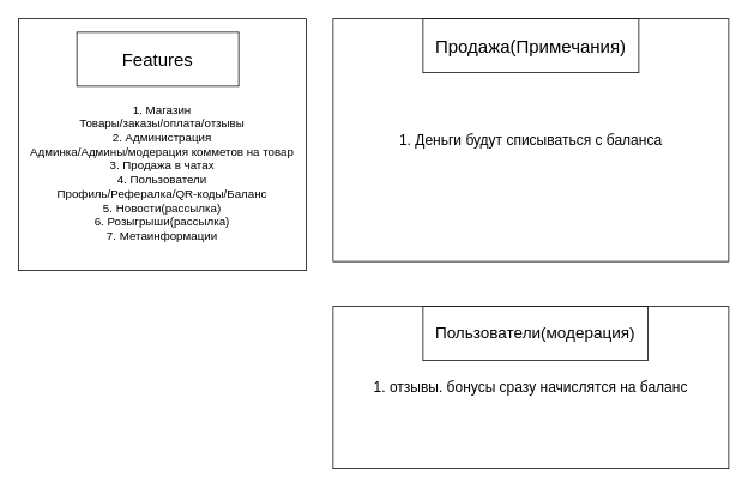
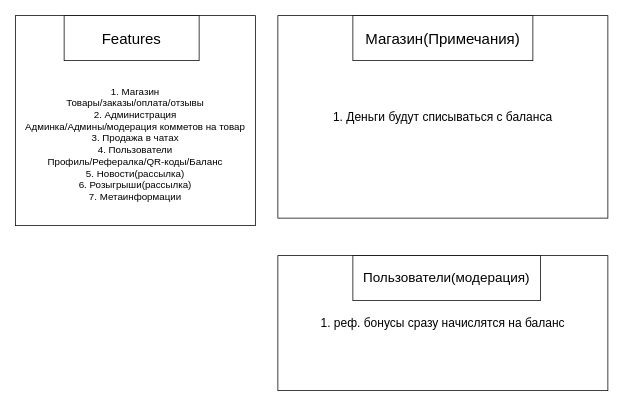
- <mxCell id="5" value="Продажа(Примечания)" style="rounded=0;whiteSpace=wrap;html=1;fontSize=20;" vertex="1" parent="1"><mxGeometry x="470" y="20" width="240" height="60" as="geometry" /></mxCell>
+ <mxCell id="5" value="Магазин(Примечания)" style="rounded=0;whiteSpace=wrap;html=1;fontSize=20;" vertex="1" parent="1"><mxGeometry x="470" y="20" width="240" height="60" as="geometry" /></mxCell>
- <mxCell id="3" value="Features" style="rounded=0;whiteSpace=wrap;html=1;fontSize=20;" vertex="1" parent="1"><mxGeometry x="85" y="35" width="180" height="60" as="geometry" /></mxCell>
+ <mxCell id="3" value="Features" style="rounded=0;whiteSpace=wrap;html=1;fontSize=20;" vertex="1" parent="1"><mxGeometry x="85" y="20" width="180" height="60" as="geometry" /></mxCell>
- <mxCell id="6" value="1. отзывы. бонусы сразу начислятся на баланс" style="rounded=0;whiteSpace=wrap;html=1;fontSize=16;" vertex="1" parent="1"><mxGeometry x="370" y="340" width="440" height="180" as="geometry" /></mxCell>
+ <mxCell id="6" value="1. реф. бонусы сразу начислятся на баланс" style="rounded=0;whiteSpace=wrap;html=1;fontSize=16;" vertex="1" parent="1"><mxGeometry x="370" y="340" width="440" height="180" as="geometry" /></mxCell>
